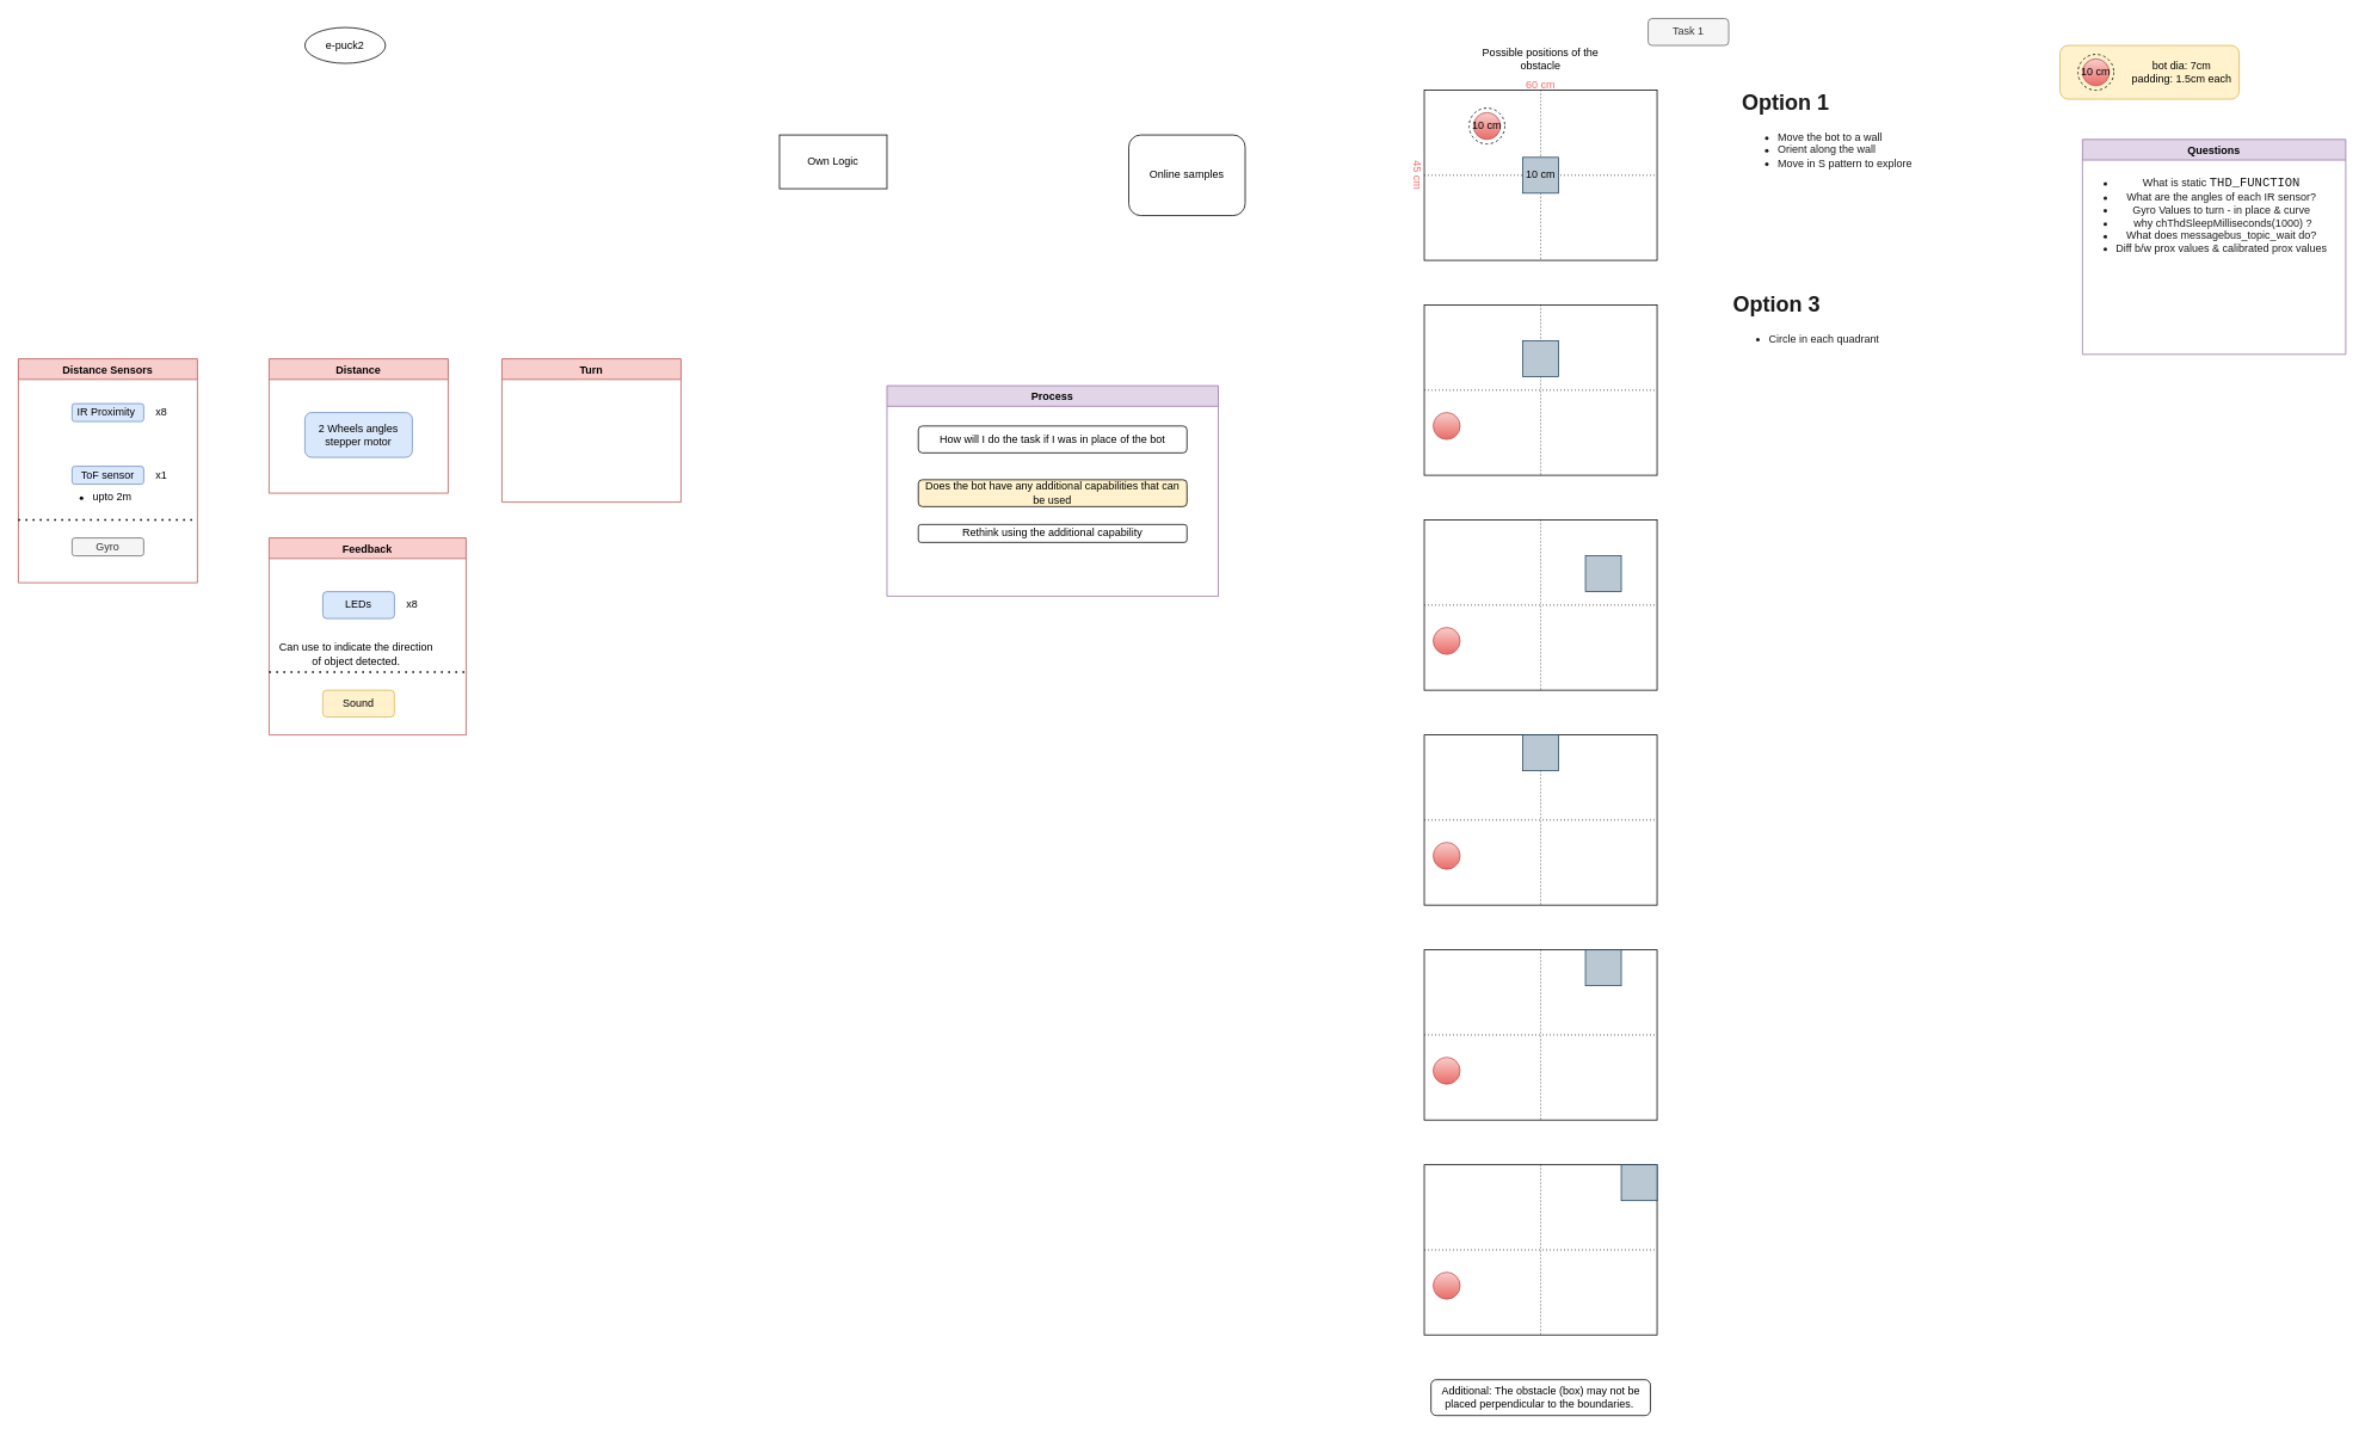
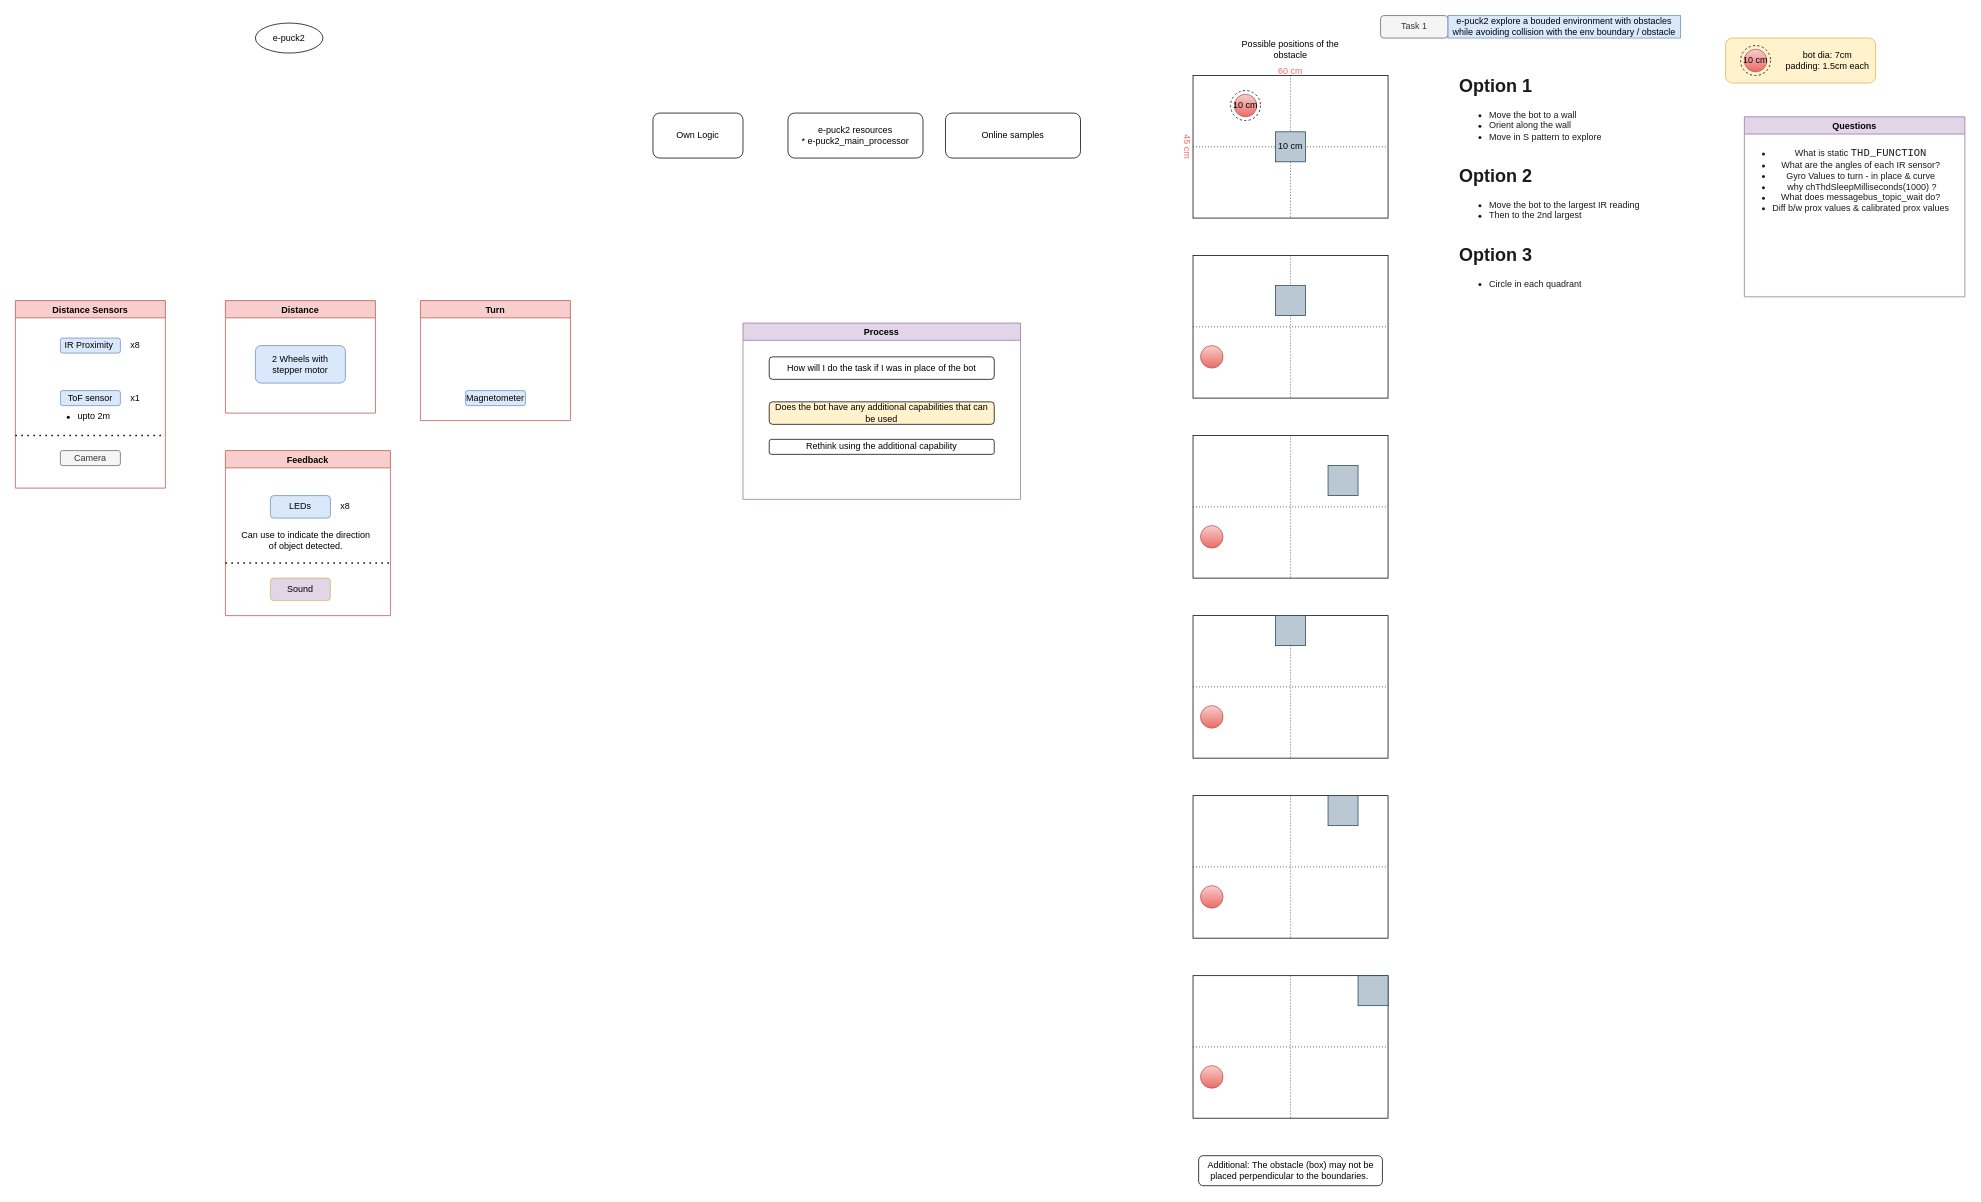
+ <mxCell id="28" value="e-puck2 explore a bouded environment with obstacles while avoiding collision with the env boundary / obstacle" style="text;html=1;strokeColor=#6c8ebf;fillColor=#dae8fc;align=center;verticalAlign=middle;whiteSpace=wrap;rounded=0;" vertex="1" parent="1"><mxGeometry x="1930" y="20" width="310" height="30" as="geometry" /></mxCell>
- <mxCell id="12" value="Own Logic" style="whiteSpace=wrap;html=1;rounded=0;" vertex="1" parent="1"><mxGeometry x="870" y="150" width="120" height="60" as="geometry" /></mxCell>
+ <mxCell id="12" value="Own Logic" style="rounded=1;whiteSpace=wrap;html=1;" vertex="1" parent="1"><mxGeometry x="870" y="150" width="120" height="60" as="geometry" /></mxCell>
+ <mxCell id="13" value="e-puck2 resources&lt;br&gt;* e-puck2_main_processor&lt;br&gt;" style="rounded=1;whiteSpace=wrap;html=1;" vertex="1" parent="1"><mxGeometry x="1050" y="150" width="180" height="60" as="geometry" /></mxCell>
- <mxCell id="14" value="Online samples" style="rounded=1;whiteSpace=wrap;html=1;" vertex="1" parent="1"><mxGeometry x="1260" y="150" width="130" height="90" as="geometry" /></mxCell>
+ <mxCell id="14" value="Online samples" style="rounded=1;whiteSpace=wrap;html=1;" vertex="1" parent="1"><mxGeometry x="1260" y="150" width="180" height="60" as="geometry" /></mxCell>
+ <mxCell id="75" value="&lt;h1&gt;Option 2&lt;/h1&gt;&lt;p&gt;&lt;/p&gt;&lt;ul&gt;&lt;li&gt;Move the bot to the largest IR reading&lt;br&gt;&lt;/li&gt;&lt;li&gt;Then to the 2nd largest&lt;/li&gt;&lt;/ul&gt;&lt;p&gt;&lt;/p&gt;" style="text;html=1;strokeColor=none;fillColor=none;spacing=5;spacingTop=-20;whiteSpace=wrap;overflow=hidden;rounded=0;fontColor=#1A1A1A;" vertex="1" parent="1"><mxGeometry x="1940" y="215" width="280" height="95" as="geometry" /></mxCell>
- <mxCell id="76" value="&lt;h1&gt;Option 3&lt;/h1&gt;&lt;p&gt;&lt;/p&gt;&lt;ul&gt;&lt;li&gt;&lt;span style=&quot;background-color: initial;&quot;&gt;Circle in each quadrant&lt;/span&gt;&lt;br&gt;&lt;/li&gt;&lt;/ul&gt;&lt;p&gt;&lt;/p&gt;" style="text;html=1;strokeColor=none;fillColor=none;spacing=5;spacingTop=-20;whiteSpace=wrap;overflow=hidden;rounded=0;fontColor=#1A1A1A;" vertex="1" parent="1"><mxGeometry x="1930" y="320" width="280" height="80" as="geometry" /></mxCell>
+ <mxCell id="76" value="&lt;h1&gt;Option 3&lt;/h1&gt;&lt;p&gt;&lt;/p&gt;&lt;ul&gt;&lt;li&gt;&lt;span style=&quot;background-color: initial;&quot;&gt;Circle in each quadrant&lt;/span&gt;&lt;br&gt;&lt;/li&gt;&lt;/ul&gt;&lt;p&gt;&lt;/p&gt;" style="text;html=1;strokeColor=none;fillColor=none;spacing=5;spacingTop=-20;whiteSpace=wrap;overflow=hidden;rounded=0;fontColor=#1A1A1A;" vertex="1" parent="1"><mxGeometry x="1940" y="320" width="280" height="80" as="geometry" /></mxCell>
- <mxCell id="16" value="2 Wheels angles stepper motor" style="rounded=1;whiteSpace=wrap;html=1;fillColor=#dae8fc;strokeColor=#6c8ebf;" vertex="1" parent="15"><mxGeometry x="40" y="60" width="120" height="50" as="geometry" /></mxCell>
+ <mxCell id="16" value="2 Wheels with stepper motor" style="rounded=1;whiteSpace=wrap;html=1;fillColor=#dae8fc;strokeColor=#6c8ebf;" vertex="1" parent="15"><mxGeometry x="40" y="60" width="120" height="50" as="geometry" /></mxCell>
+ <mxCell id="63" value="Magnetometer" style="rounded=1;whiteSpace=wrap;html=1;fillColor=#dae8fc;strokeColor=#6c8ebf;" vertex="1" parent="62"><mxGeometry x="60" y="120" width="80" height="20" as="geometry" /></mxCell>
- <mxCell id="10" value="Gyro" style="rounded=1;whiteSpace=wrap;html=1;fillColor=#f5f5f5;strokeColor=#666666;fontColor=#333333;" vertex="1" parent="4"><mxGeometry x="60" y="200" width="80" height="20" as="geometry" /></mxCell>
+ <mxCell id="10" value="Camera" style="rounded=1;whiteSpace=wrap;html=1;fillColor=#f5f5f5;strokeColor=#666666;fontColor=#333333;" vertex="1" parent="4"><mxGeometry x="60" y="200" width="80" height="20" as="geometry" /></mxCell>
- <mxCell id="20" value="Can use to indicate the direction of object detected." style="text;html=1;strokeColor=none;fillColor=none;align=center;verticalAlign=middle;whiteSpace=wrap;rounded=0;" vertex="1" parent="17"><mxGeometry x="5" y="110" width="185" height="40" as="geometry" /></mxCell>
+ <mxCell id="20" value="Can use to indicate the direction of object detected." style="text;html=1;strokeColor=none;fillColor=none;align=center;verticalAlign=middle;whiteSpace=wrap;rounded=0;" vertex="1" parent="17"><mxGeometry x="15" y="100" width="185" height="40" as="geometry" /></mxCell>
- <mxCell id="21" value="Sound" style="rounded=1;whiteSpace=wrap;html=1;fillColor=#fff2cc;strokeColor=#d6b656;" vertex="1" parent="17"><mxGeometry x="60" y="170" width="80" height="30" as="geometry" /></mxCell>
+ <mxCell id="21" value="Sound" style="rounded=1;whiteSpace=wrap;html=1;fillColor=#e1d5e7;strokeColor=#d6b656;" vertex="1" parent="17"><mxGeometry x="60" y="170" width="80" height="30" as="geometry" /></mxCell>
